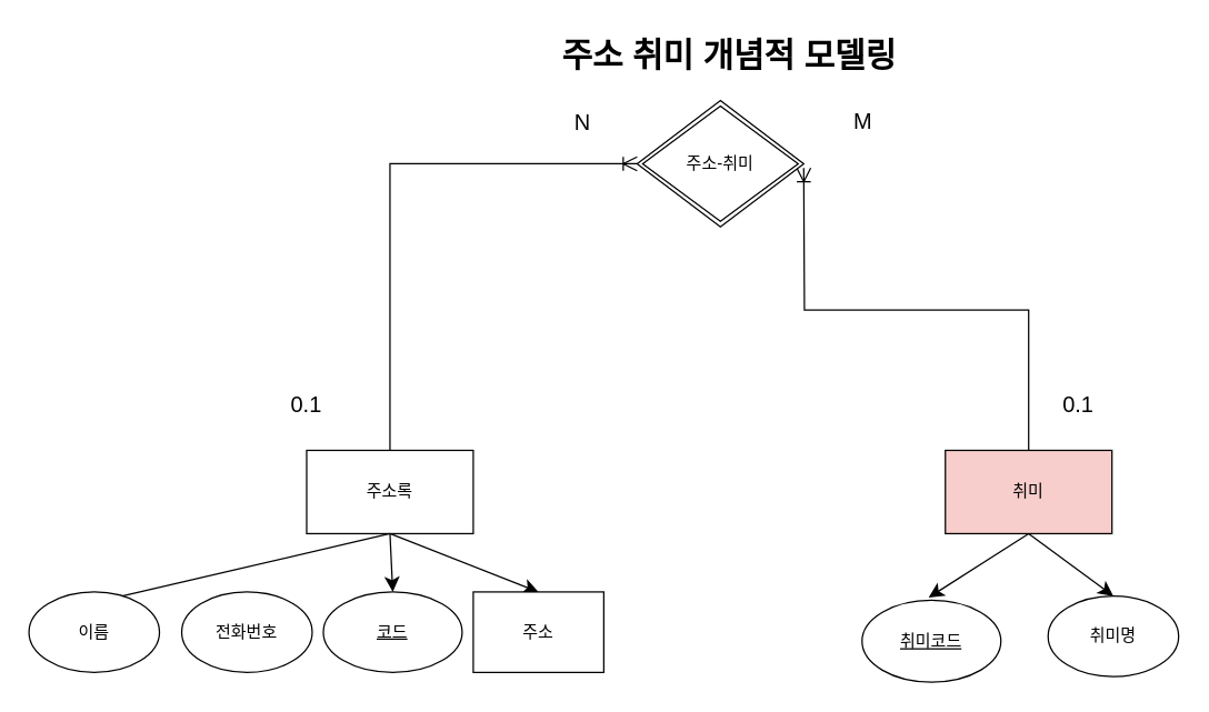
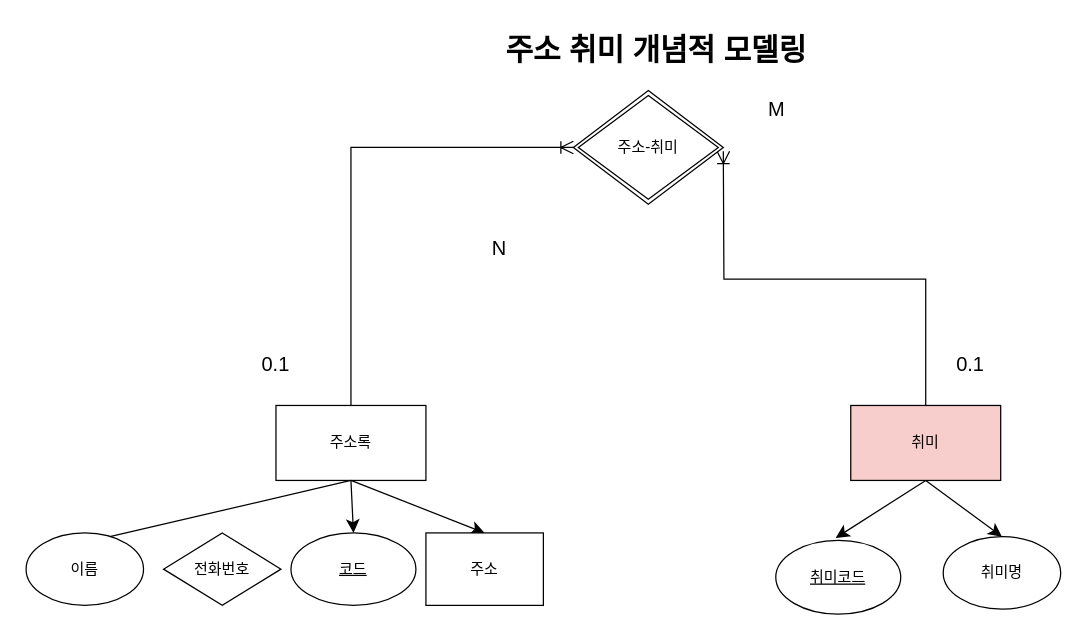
- <mxCell id="19" value="N" style="text;html=1;align=center;verticalAlign=middle;whiteSpace=wrap;rounded=0;fontSize=16;" vertex="1" parent="1"><mxGeometry x="389" y="72.5" width="60" height="30" as="geometry" /></mxCell>
+ <mxCell id="19" value="N" style="text;html=1;align=center;verticalAlign=middle;whiteSpace=wrap;rounded=0;fontSize=16;" vertex="1" parent="1"><mxGeometry x="369" y="182.5" width="60" height="30" as="geometry" /></mxCell>
- <mxCell id="10" value="전화번호" style="ellipse;whiteSpace=wrap;html=1;" vertex="1" parent="1"><mxGeometry x="130" y="426" width="94" height="58" as="geometry" /></mxCell>
+ <mxCell id="10" value="전화번호" style="rhombus;whiteSpace=wrap;html=1;" vertex="1" parent="1"><mxGeometry x="130" y="426" width="94" height="58" as="geometry" /></mxCell>
